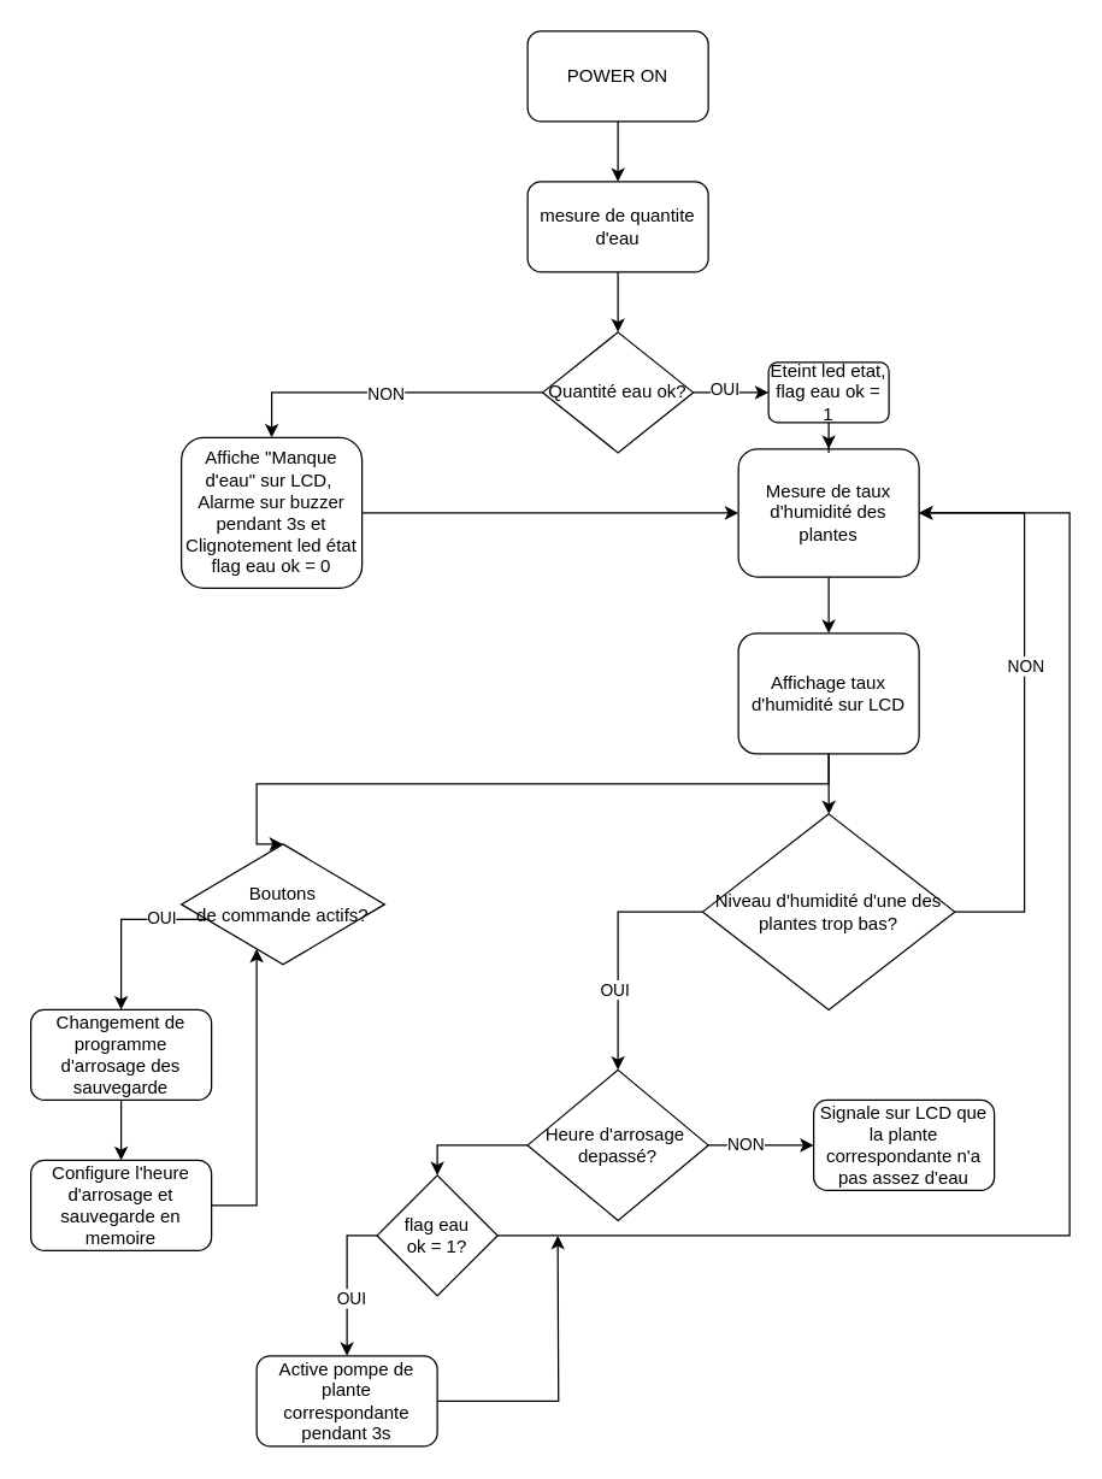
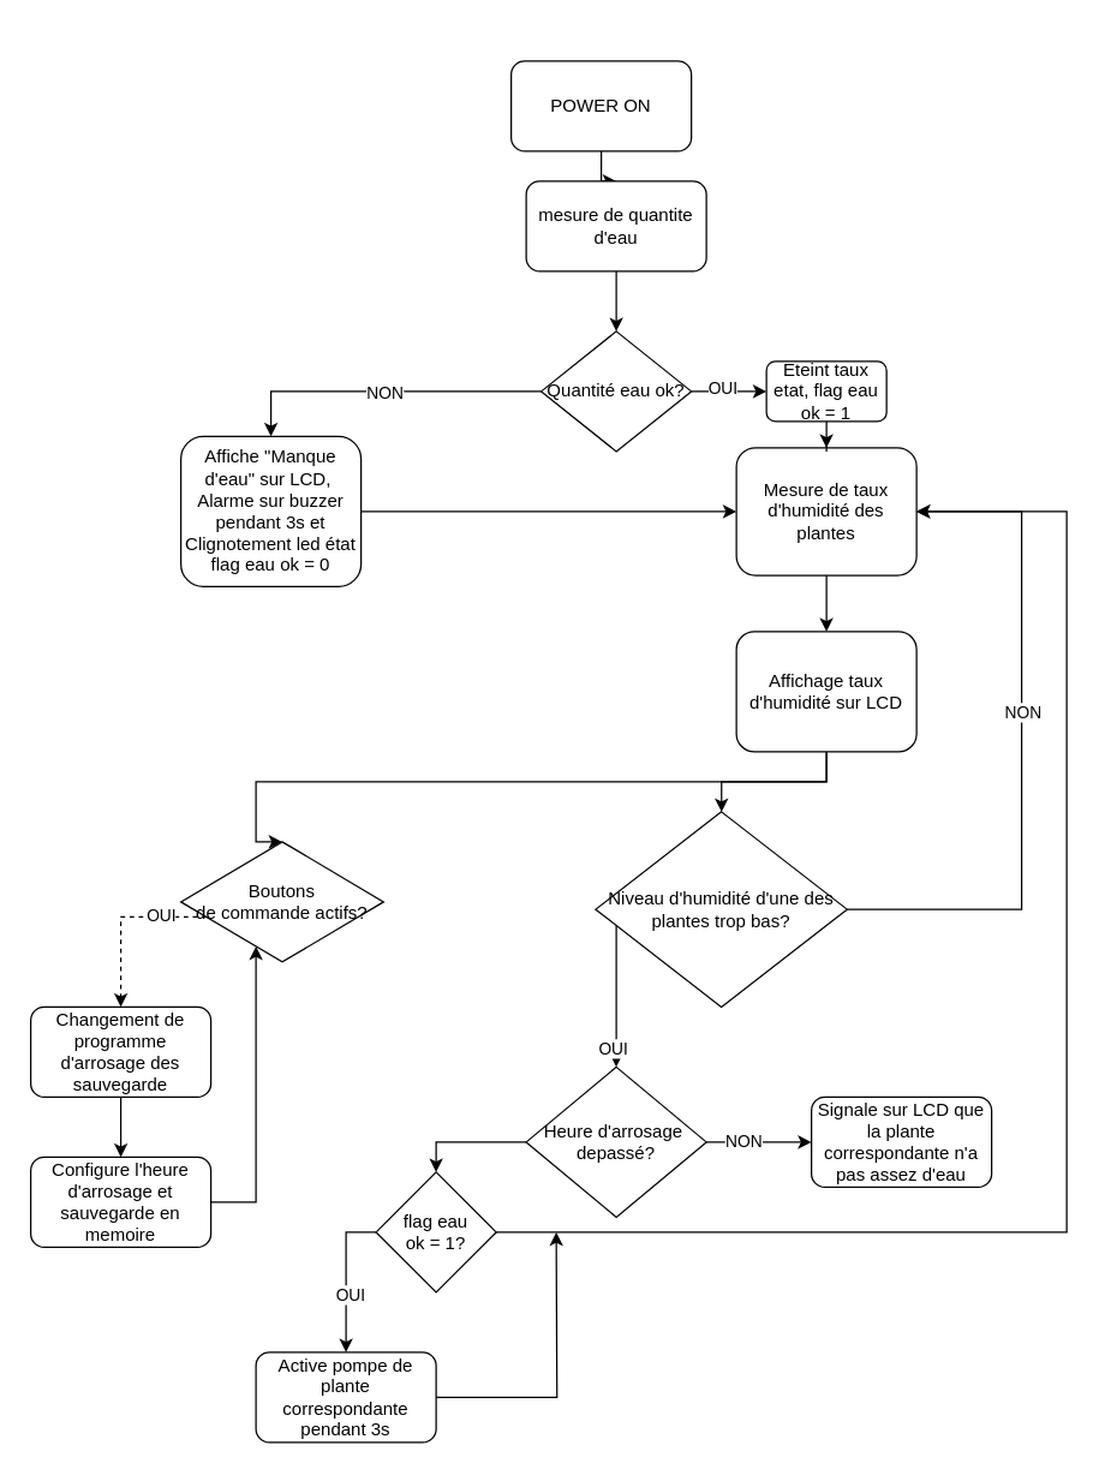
- <mxCell id="3" value="POWER ON" style="rounded=1;whiteSpace=wrap;html=1;" parent="1" vertex="1"><mxGeometry x="350" y="20" width="120" height="60" as="geometry" /></mxCell>
+ <mxCell id="3" value="POWER ON" style="rounded=1;whiteSpace=wrap;html=1;" parent="1" vertex="1"><mxGeometry x="340" y="40" width="120" height="60" as="geometry" /></mxCell>
- <mxCell id="38" value="Eteint led etat, flag eau ok = 1" style="rounded=1;whiteSpace=wrap;html=1;" vertex="1" parent="1"><mxGeometry x="510" y="240" width="80" height="40" as="geometry" /></mxCell>
+ <mxCell id="38" value="Eteint taux etat, flag eau ok = 1" style="rounded=1;whiteSpace=wrap;html=1;" vertex="1" parent="1"><mxGeometry x="510" y="240" width="80" height="40" as="geometry" /></mxCell>
- <mxCell id="22" value="Niveau d'humidité d'une des plantes trop bas?" style="rhombus;whiteSpace=wrap;html=1;" parent="1" vertex="1"><mxGeometry x="466.25" y="540" width="167.5" height="130" as="geometry" /></mxCell>
+ <mxCell id="22" value="Niveau d'humidité d'une des plantes trop bas?" style="rhombus;whiteSpace=wrap;html=1;" parent="1" vertex="1"><mxGeometry x="396.25" y="540" width="167.5" height="130" as="geometry" /></mxCell>
- <mxCell id="30" style="edgeStyle=orthogonalEdgeStyle;rounded=0;orthogonalLoop=1;jettySize=auto;html=1;entryX=0.5;entryY=0;entryDx=0;entryDy=0;" edge="1" parent="1" source="32" target="34"><mxGeometry relative="1" as="geometry"><Array as="points"><mxPoint x="80" y="610" /></Array></mxGeometry></mxCell>
+ <mxCell id="30" style="edgeStyle=orthogonalEdgeStyle;rounded=0;orthogonalLoop=1;jettySize=auto;html=1;entryX=0.5;entryY=0;entryDx=0;entryDy=0;dashed=1;" edge="1" parent="1" source="32" target="34"><mxGeometry relative="1" as="geometry"><Array as="points"><mxPoint x="80" y="610" /></Array></mxGeometry></mxCell>
